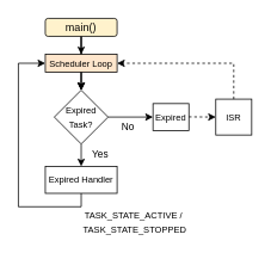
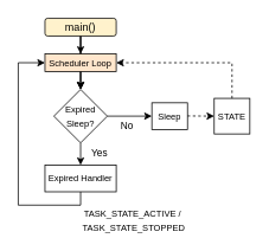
- <mxCell id="12" value="&lt;font style=&quot;font-size: 10px;&quot;&gt;Expired Task?&lt;/font&gt;" style="rhombus;whiteSpace=wrap;html=1;" parent="1" vertex="1"><mxGeometry x="60" y="100" width="60" height="60" as="geometry" /></mxCell>
+ <mxCell id="12" value="&lt;font style=&quot;font-size: 10px;&quot;&gt;Expired Sleep?&lt;/font&gt;" style="rhombus;whiteSpace=wrap;html=1;" parent="1" vertex="1"><mxGeometry x="60" y="100" width="60" height="60" as="geometry" /></mxCell>
- <mxCell id="16" value="&lt;font style=&quot;font-size: 10px;&quot;&gt;Expired&lt;/font&gt;" style="rounded=0;whiteSpace=wrap;html=1;" parent="1" vertex="1"><mxGeometry x="170" y="115" width="40" height="30" as="geometry" /></mxCell>
+ <mxCell id="16" value="&lt;font style=&quot;font-size: 10px;&quot;&gt;Sleep&lt;/font&gt;" style="rounded=0;whiteSpace=wrap;html=1;" parent="1" vertex="1"><mxGeometry x="170" y="115" width="40" height="30" as="geometry" /></mxCell>
- <mxCell id="10" value="&lt;font style=&quot;font-size: 10px;&quot;&gt;ISR&lt;/font&gt;" style="rounded=0;whiteSpace=wrap;html=1;" parent="1" vertex="1"><mxGeometry x="240" y="110" width="40" height="40" as="geometry" /></mxCell>
+ <mxCell id="10" value="&lt;font style=&quot;font-size: 10px;&quot;&gt;STATE&lt;/font&gt;" style="rounded=0;whiteSpace=wrap;html=1;" parent="1" vertex="1"><mxGeometry x="240" y="110" width="40" height="40" as="geometry" /></mxCell>
